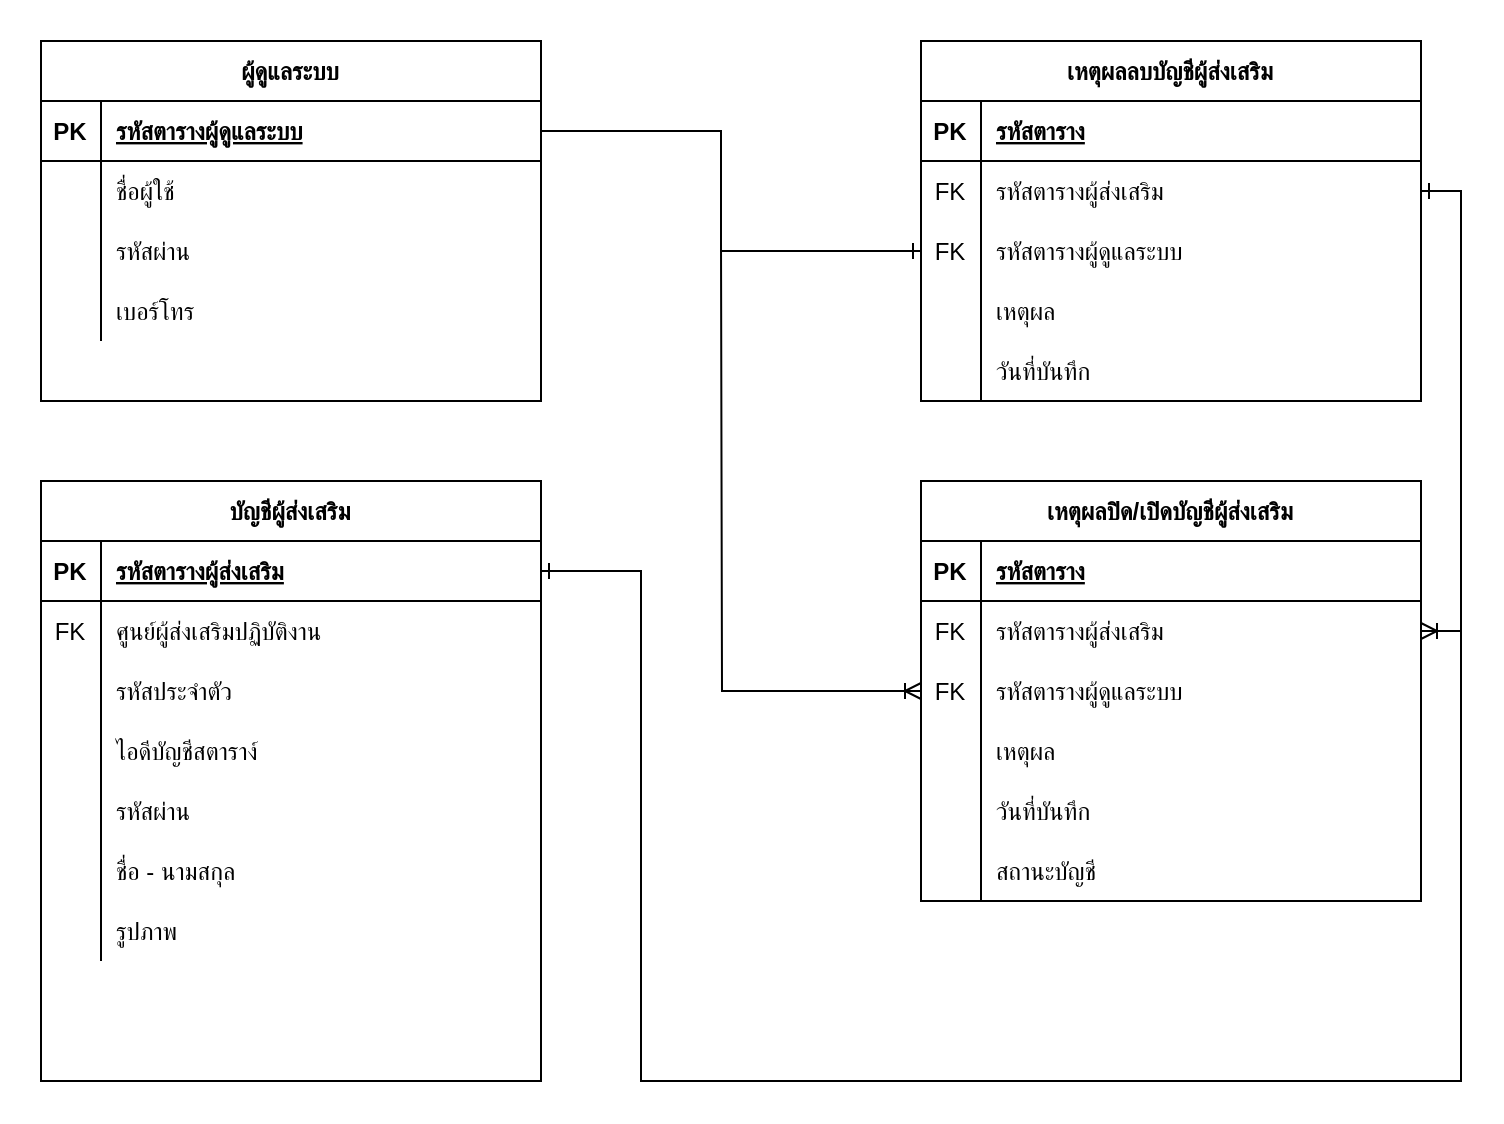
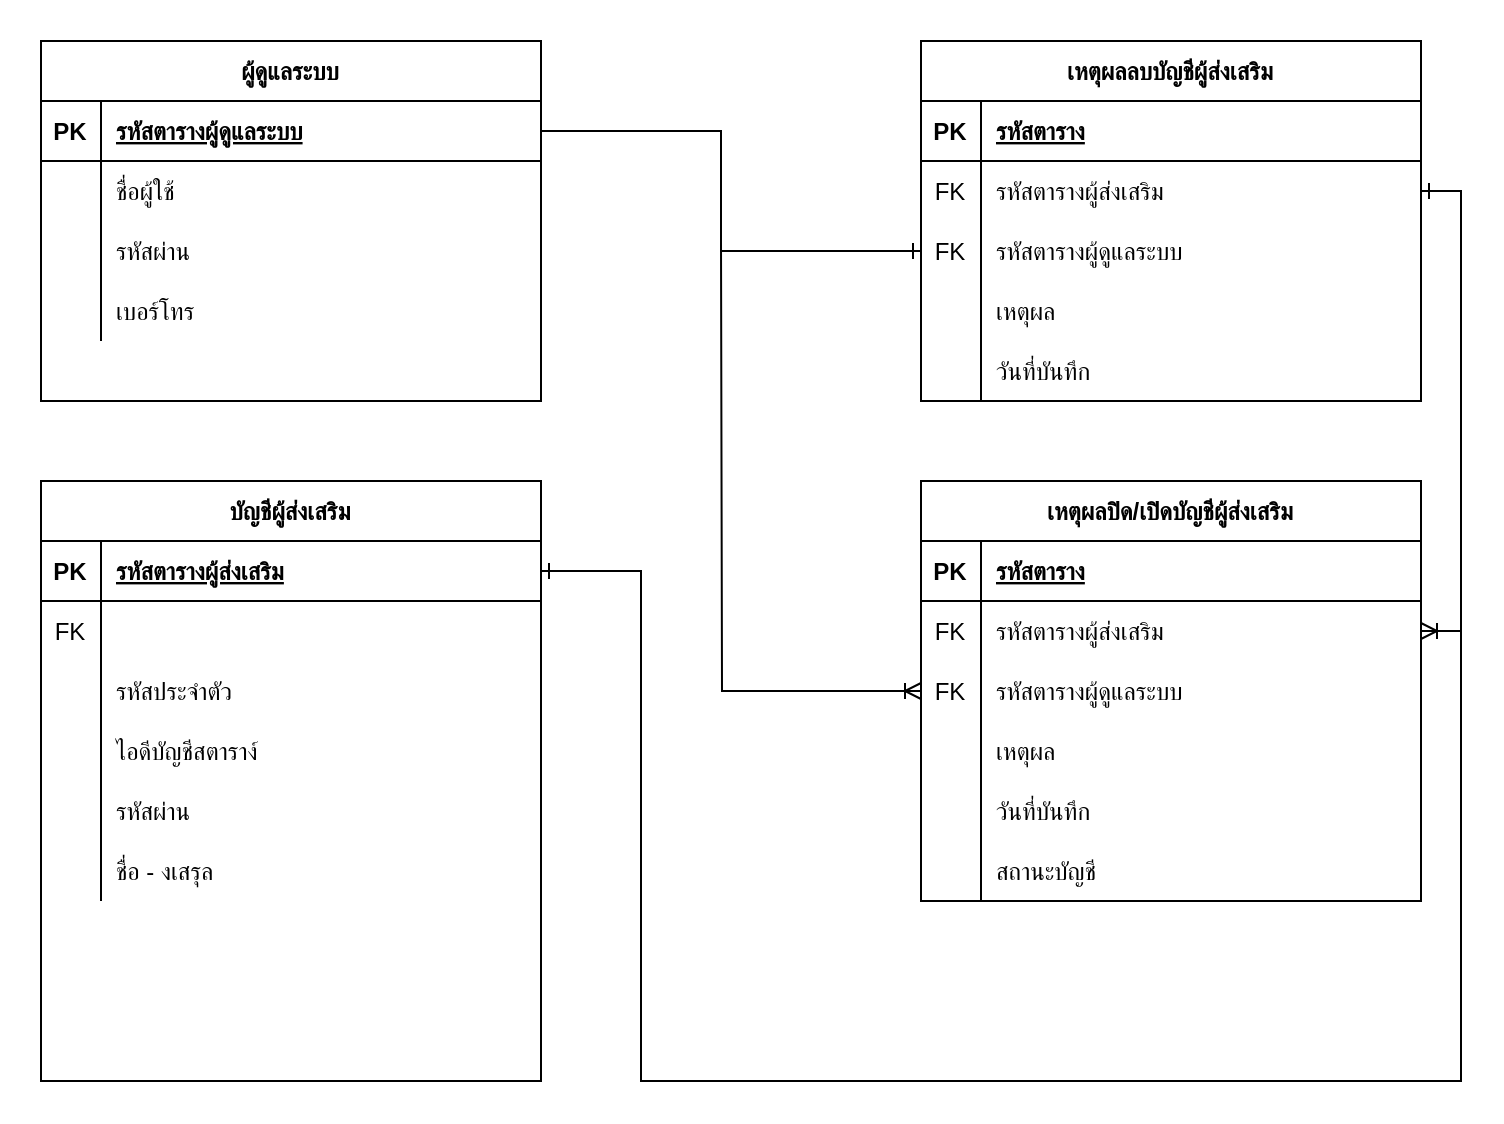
- <mxCell id="58" value="ศูนย์ผู้ส่งเสริมปฏิบัติงาน" style="shape=partialRectangle;overflow=hidden;connectable=0;fillColor=none;top=0;left=0;bottom=0;right=0;align=left;spacingLeft=6;" vertex="1" parent="56"><mxGeometry x="30" width="220" height="30" as="geometry"><mxRectangle width="220" height="30" as="alternateBounds" /></mxGeometry></mxCell>
- <mxCell id="70" value="ชื่อ - นามสกุล" style="shape=partialRectangle;overflow=hidden;connectable=0;fillColor=none;top=0;left=0;bottom=0;right=0;align=left;spacingLeft=6;" vertex="1" parent="68"><mxGeometry x="30" width="220" height="30" as="geometry"><mxRectangle width="220" height="30" as="alternateBounds" /></mxGeometry></mxCell>
+ <mxCell id="70" value="ชื่อ - งเสรุล" style="shape=partialRectangle;overflow=hidden;connectable=0;fillColor=none;top=0;left=0;bottom=0;right=0;align=left;spacingLeft=6;" vertex="1" parent="68"><mxGeometry x="30" width="220" height="30" as="geometry"><mxRectangle width="220" height="30" as="alternateBounds" /></mxGeometry></mxCell>
- <mxCell id="73" value="รูปภาพ" style="shape=partialRectangle;overflow=hidden;connectable=0;fillColor=none;top=0;left=0;bottom=0;right=0;align=left;spacingLeft=6;" vertex="1" parent="71"><mxGeometry x="30" width="220" height="30" as="geometry"><mxRectangle width="220" height="30" as="alternateBounds" /></mxGeometry></mxCell>
